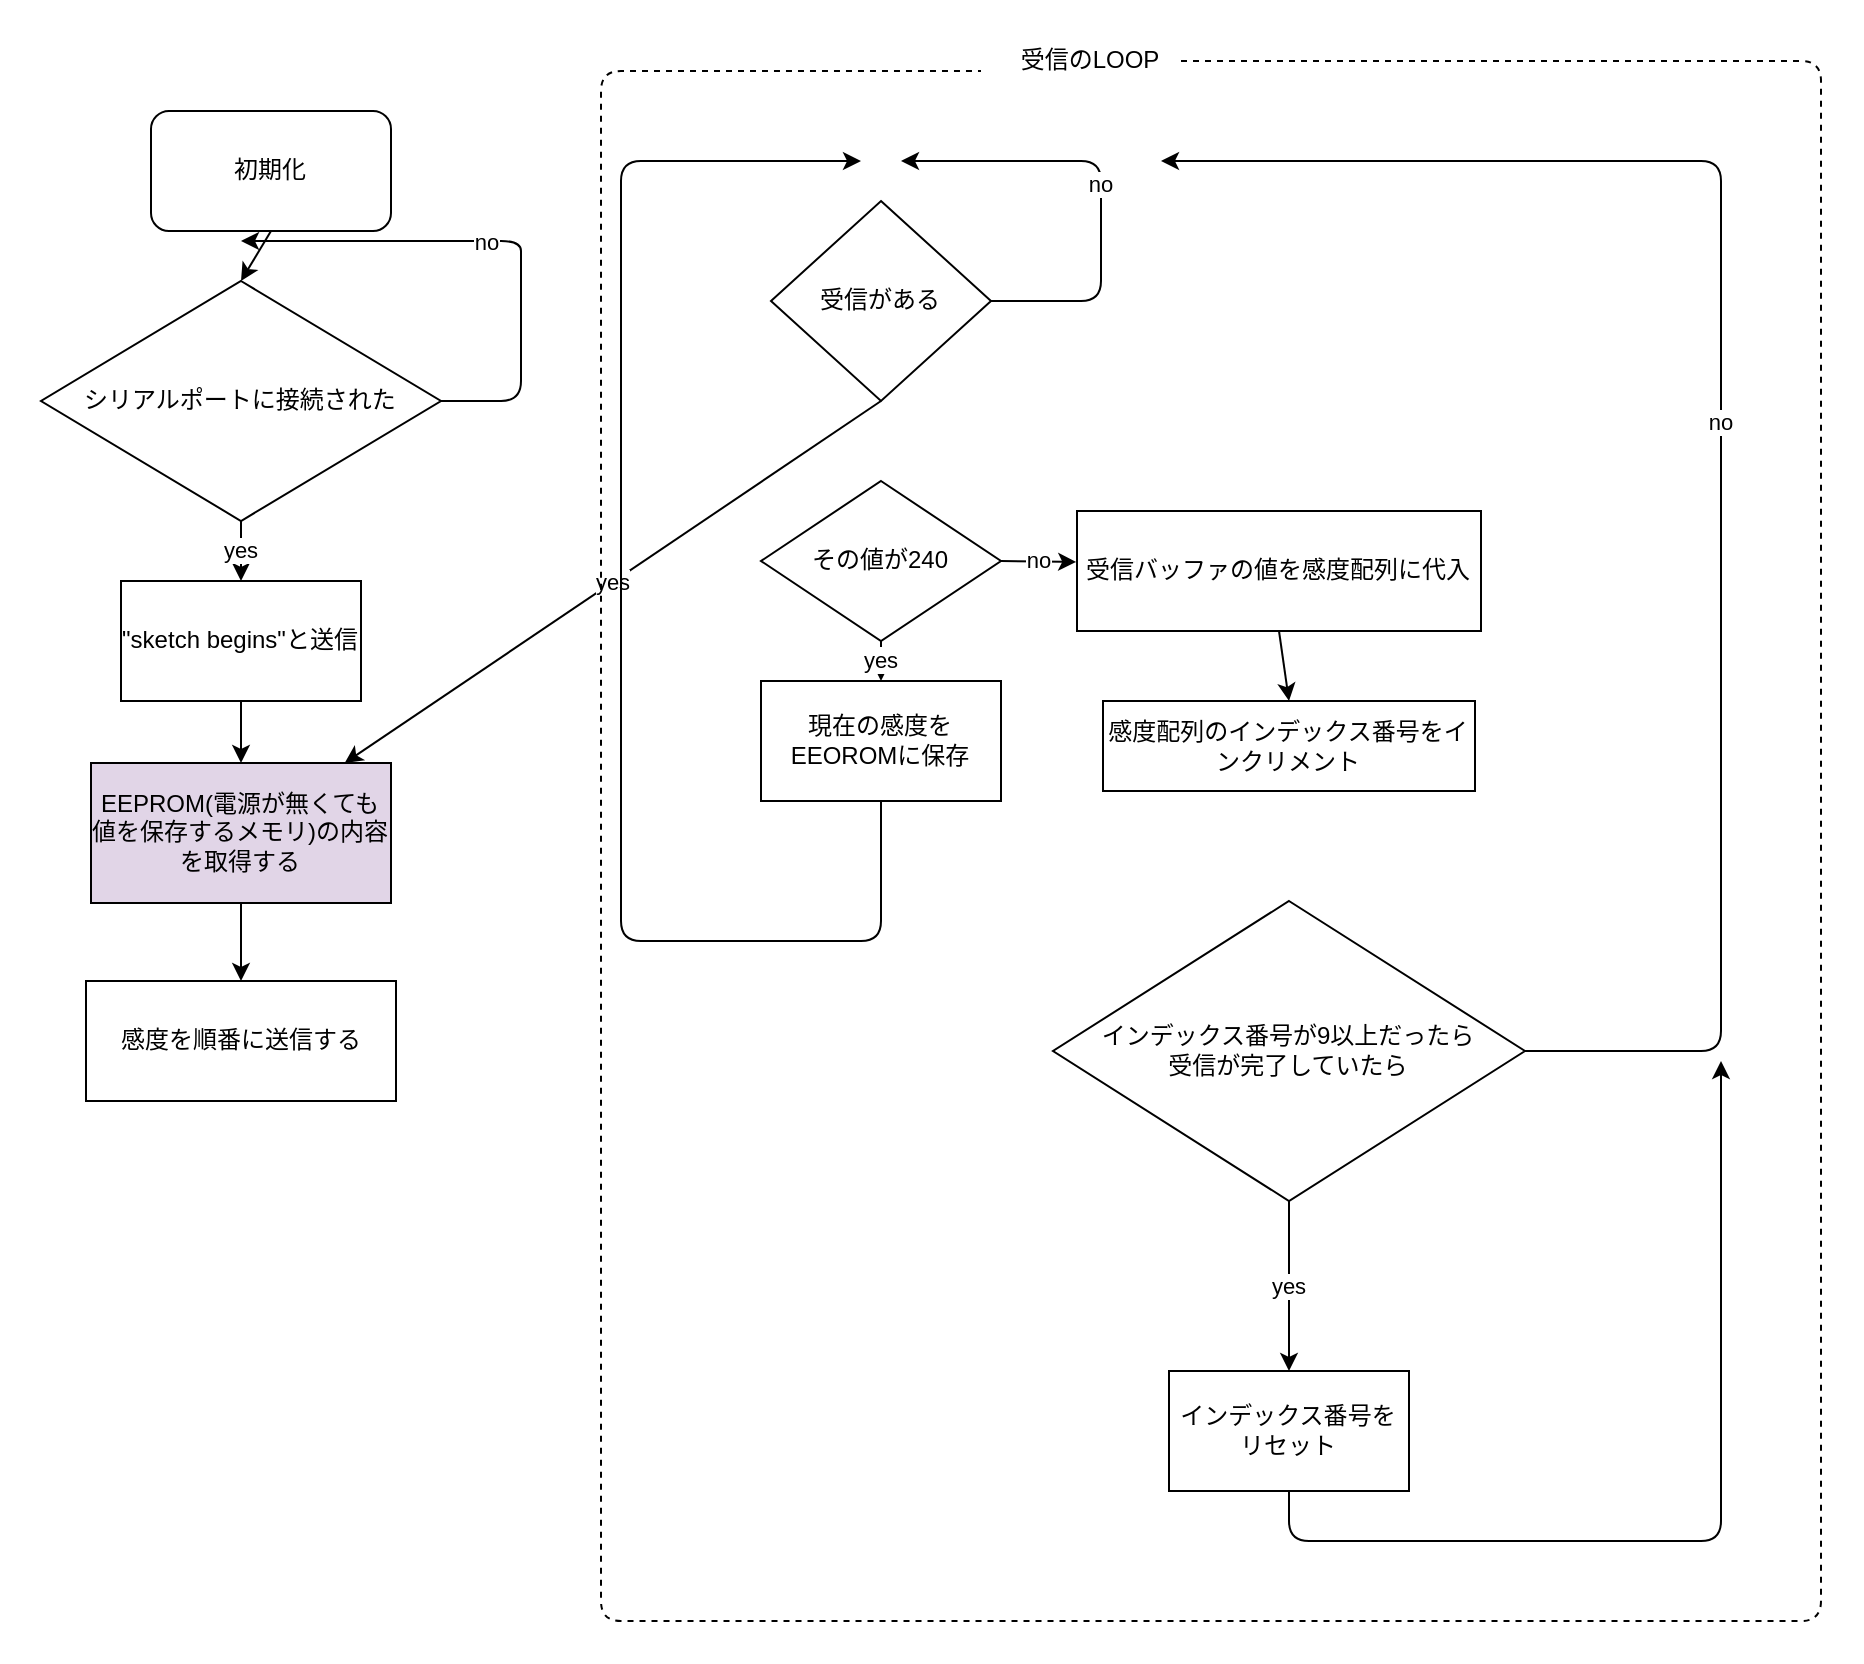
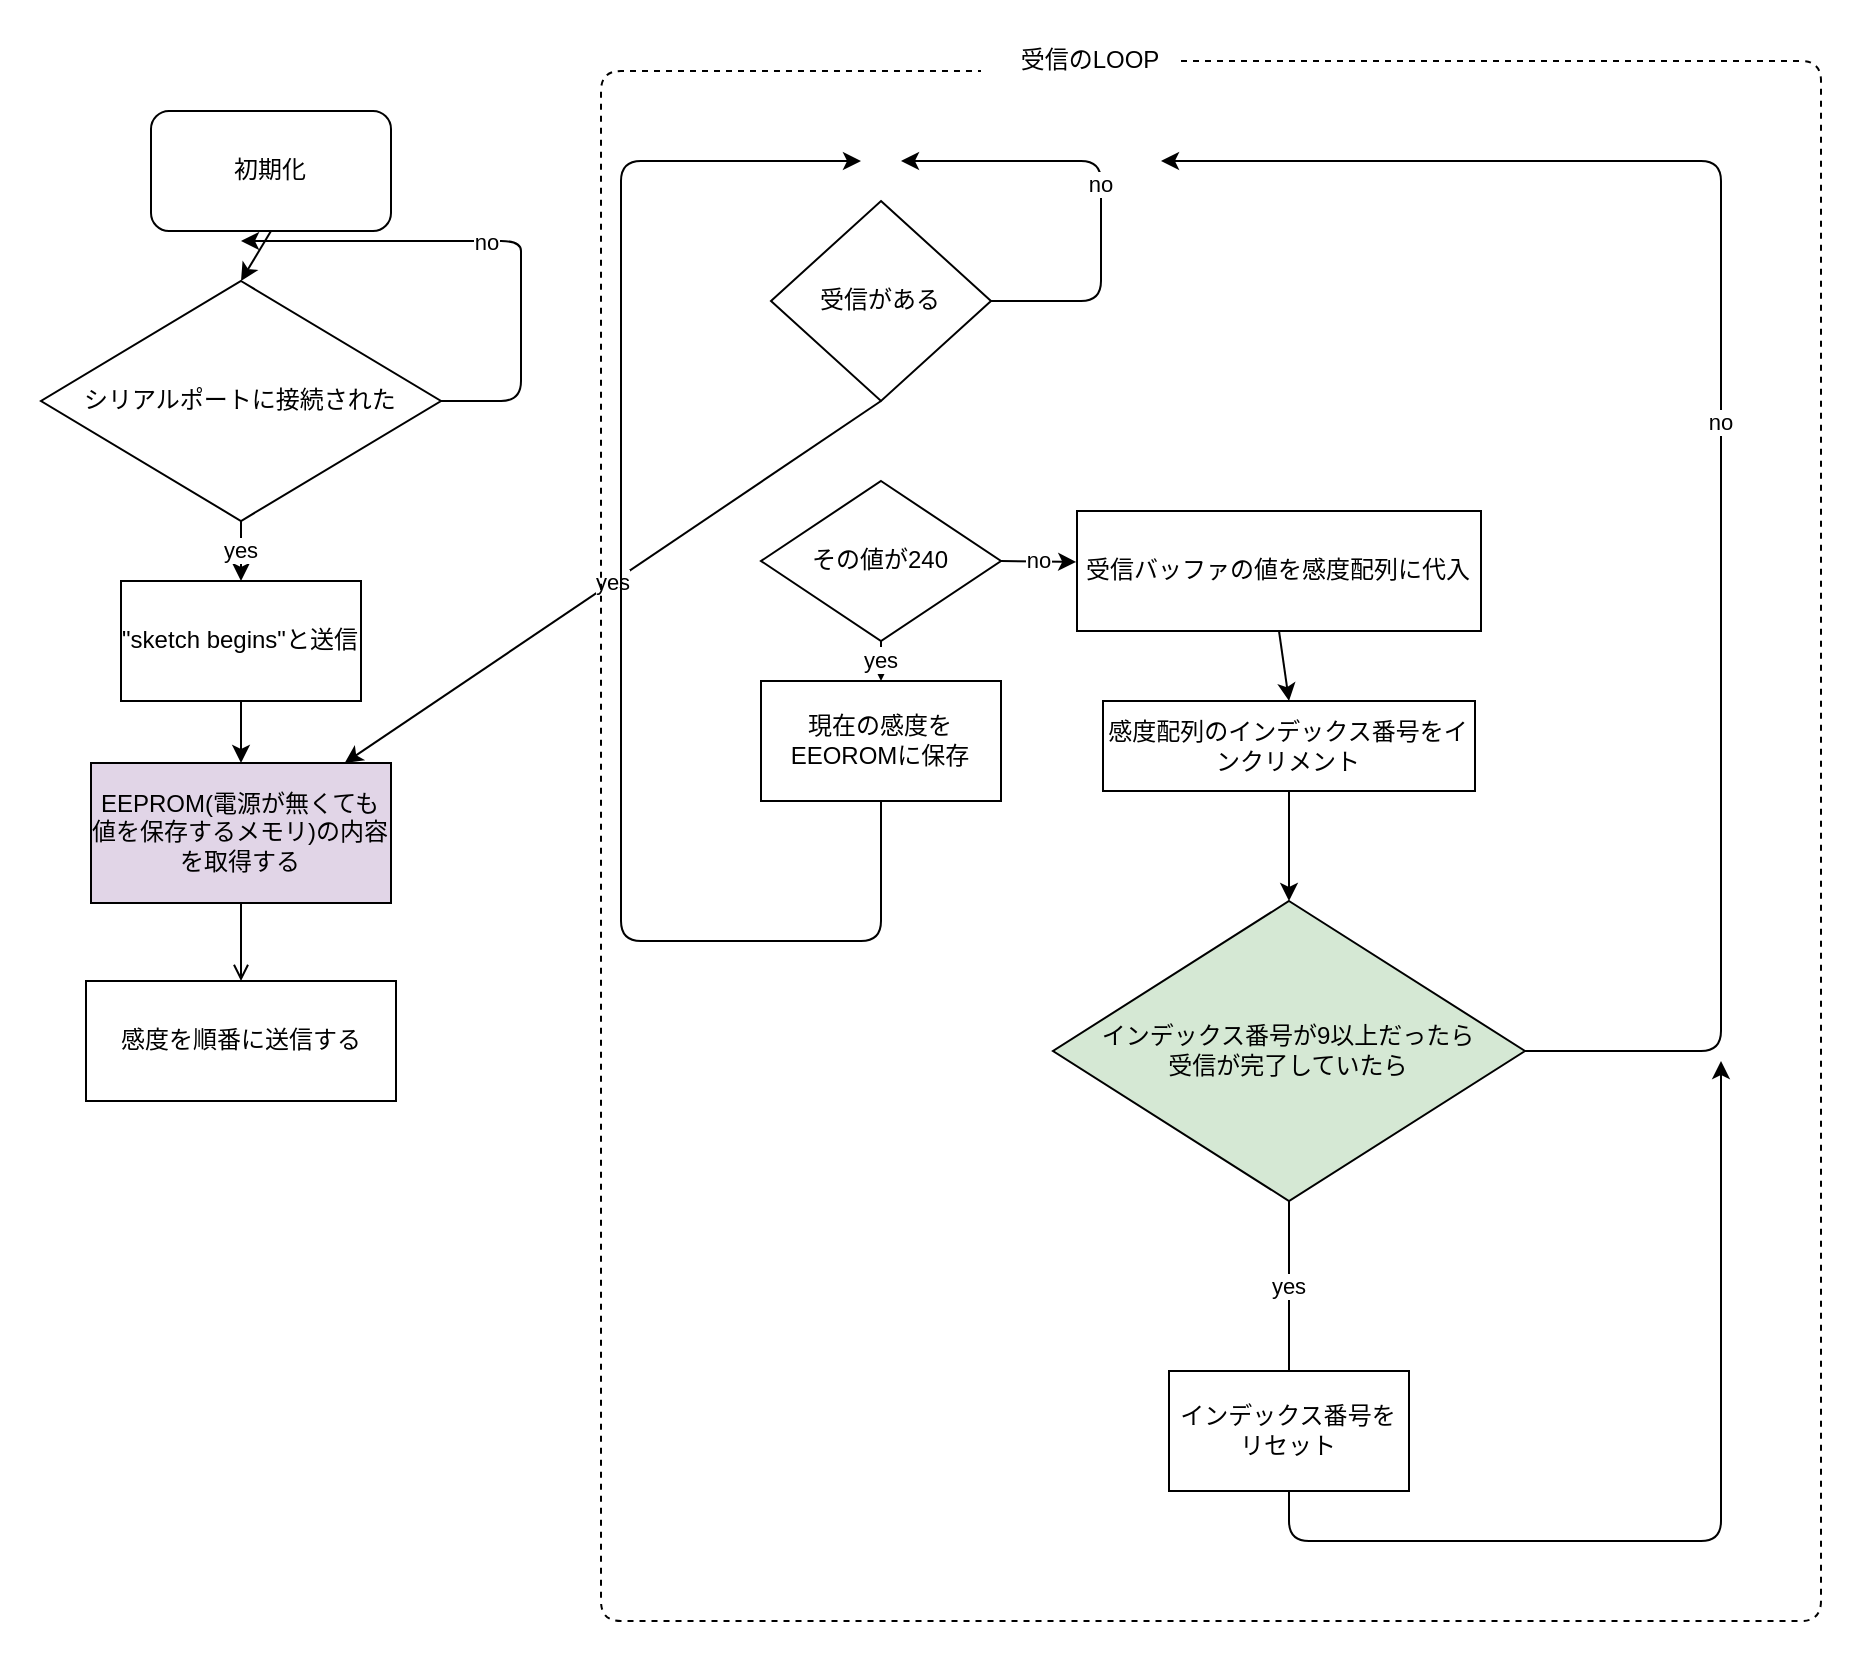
+ <mxCell id="26" style="edgeStyle=none;html=1;exitX=0.5;exitY=1;exitDx=0;exitDy=0;entryX=0.5;entryY=0;entryDx=0;entryDy=0;" edge="1" parent="1" source="27" target="25"><mxGeometry relative="1" as="geometry" /></mxCell>
- <mxCell id="10" style="edgeStyle=none;html=1;exitX=0.5;exitY=1;exitDx=0;exitDy=0;entryX=0.5;entryY=0;entryDx=0;entryDy=0;" edge="1" parent="1" source="11" target="12"><mxGeometry relative="1" as="geometry" /></mxCell>
+ <mxCell id="10" style="edgeStyle=none;html=1;exitX=0.5;exitY=1;exitDx=0;exitDy=0;entryX=0.5;entryY=0;entryDx=0;entryDy=0;endArrow=open;" edge="1" parent="1" source="11" target="12"><mxGeometry relative="1" as="geometry" /></mxCell>
- <mxCell id="25" value="インデックス番号が9以上だったら&lt;br&gt;受信が完了していたら" style="rhombus;whiteSpace=wrap;html=1;" vertex="1" parent="1"><mxGeometry x="526" y="450" width="236" height="150" as="geometry" /></mxCell>
+ <mxCell id="25" value="インデックス番号が9以上だったら&lt;br&gt;受信が完了していたら" style="rhombus;whiteSpace=wrap;html=1;fillColor=#d5e8d4;" vertex="1" parent="1"><mxGeometry x="526" y="450" width="236" height="150" as="geometry" /></mxCell>
- <mxCell id="23" value="yes" style="edgeStyle=none;html=1;exitX=0.5;exitY=1;exitDx=0;exitDy=0;entryX=0.5;entryY=0;entryDx=0;entryDy=0;" edge="1" parent="1" source="25" target="29"><mxGeometry relative="1" as="geometry" /></mxCell>
+ <mxCell id="23" value="yes" style="edgeStyle=none;html=1;exitX=0.5;exitY=1;exitDx=0;exitDy=0;entryX=0.5;entryY=0;entryDx=0;entryDy=0;endArrow=none;" edge="1" parent="1" source="25" target="29"><mxGeometry relative="1" as="geometry" /></mxCell>
